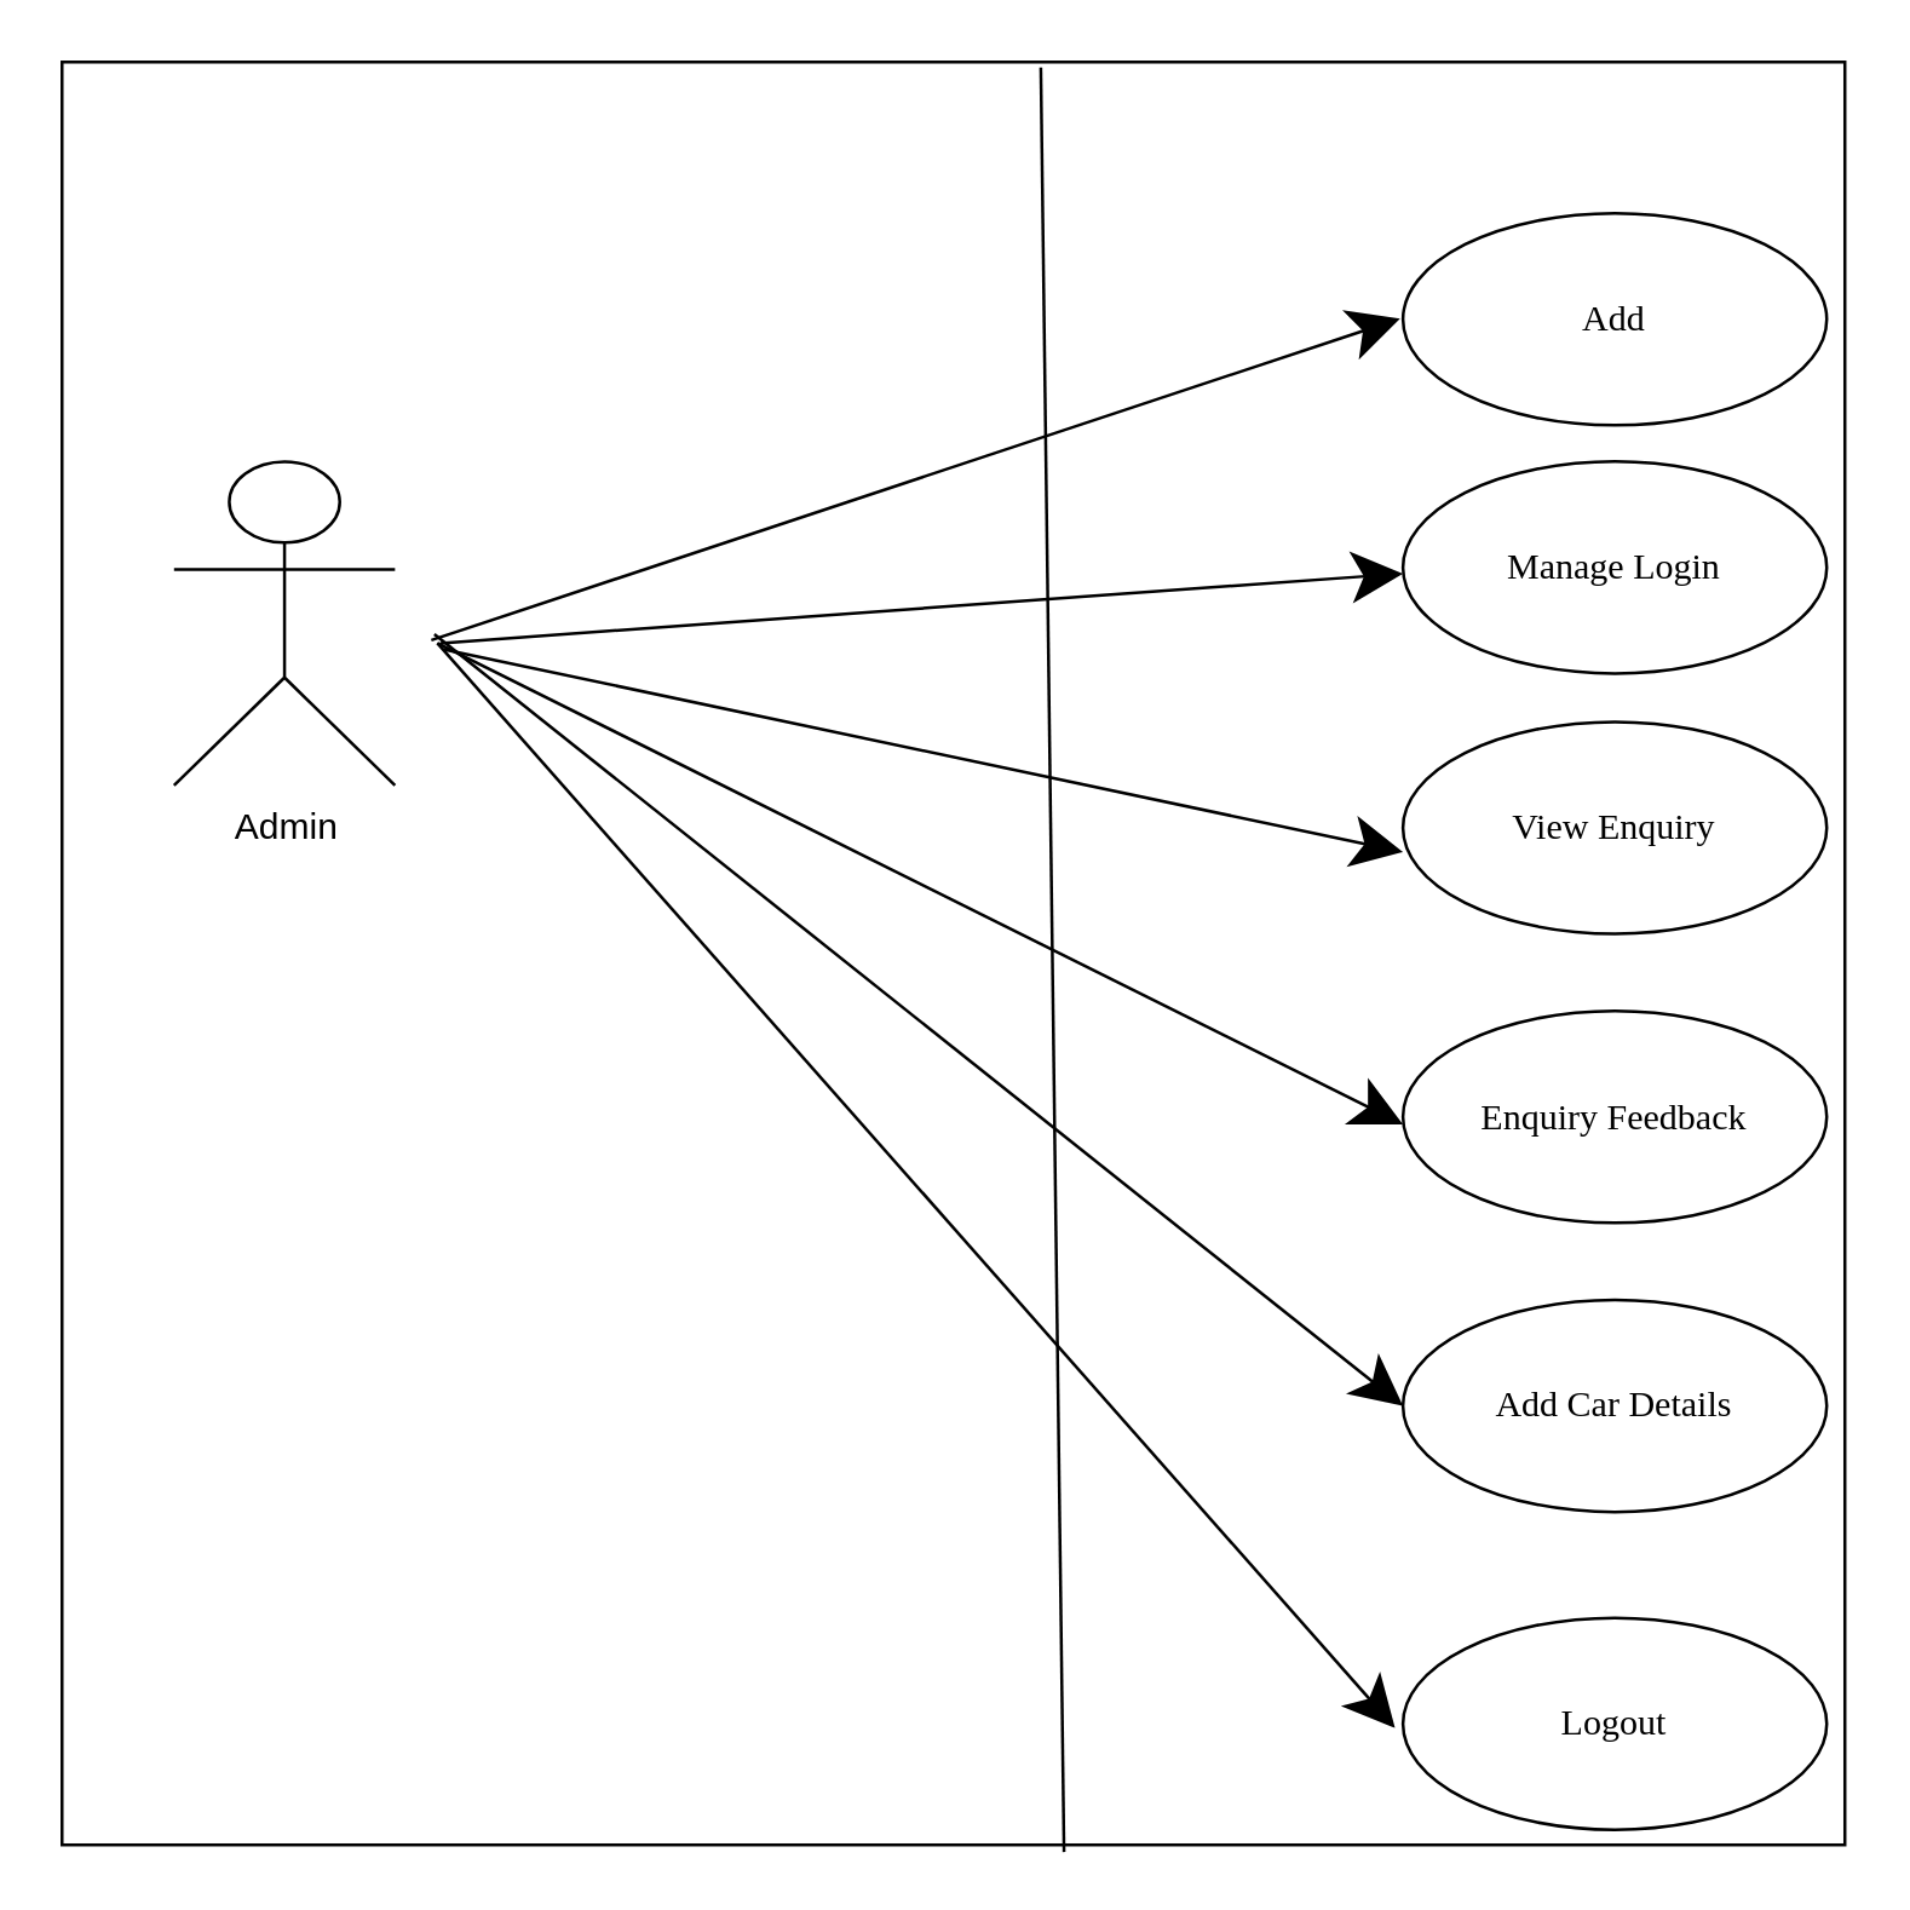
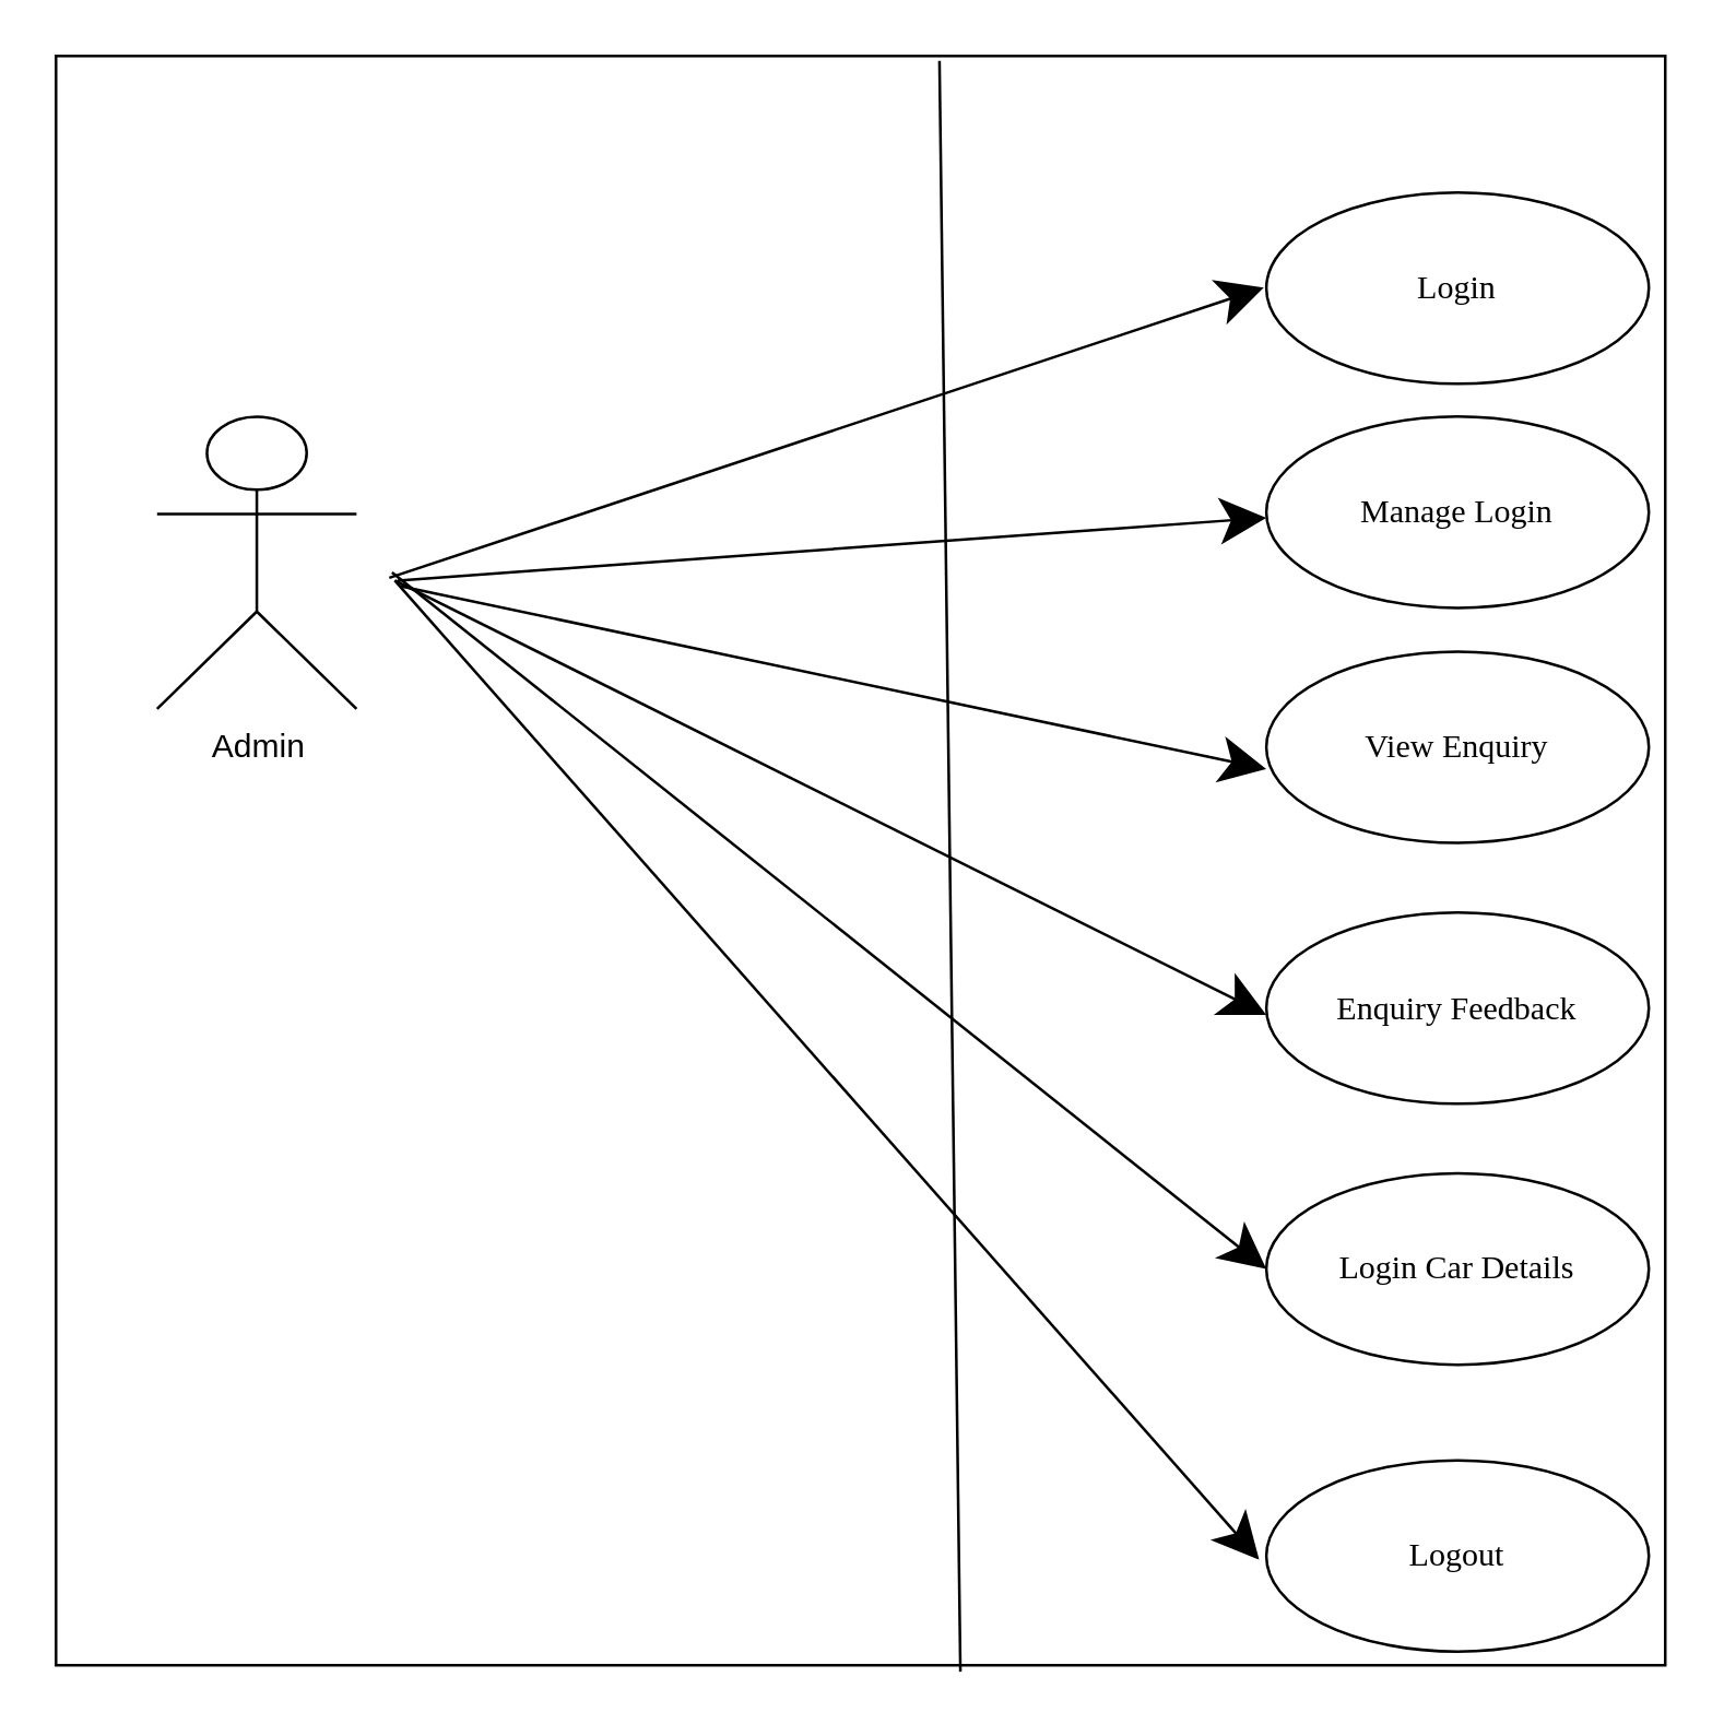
- <mxCell id="15" value="Add" style="ellipse;whiteSpace=wrap;html=1;hachureGap=4;fontFamily=Times New Roman;" vertex="1" parent="1"><mxGeometry x="463" y="70" width="140" height="70" as="geometry" /></mxCell>
+ <mxCell id="15" value="Login" style="ellipse;whiteSpace=wrap;html=1;hachureGap=4;fontFamily=Times New Roman;" vertex="1" parent="1"><mxGeometry x="463" y="70" width="140" height="70" as="geometry" /></mxCell>
- <mxCell id="11" value="Add Car Details" style="ellipse;whiteSpace=wrap;html=1;hachureGap=4;fontFamily=Times New Roman;" vertex="1" parent="1"><mxGeometry x="463" y="429" width="140" height="70" as="geometry" /></mxCell>
+ <mxCell id="11" value="Login Car Details" style="ellipse;whiteSpace=wrap;html=1;hachureGap=4;fontFamily=Times New Roman;" vertex="1" parent="1"><mxGeometry x="463" y="429" width="140" height="70" as="geometry" /></mxCell>
